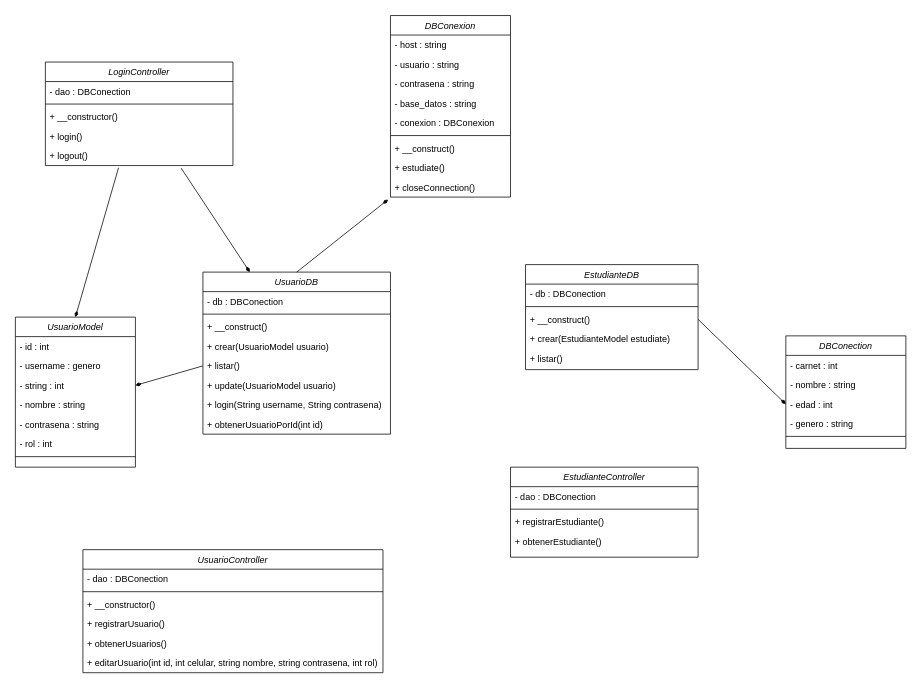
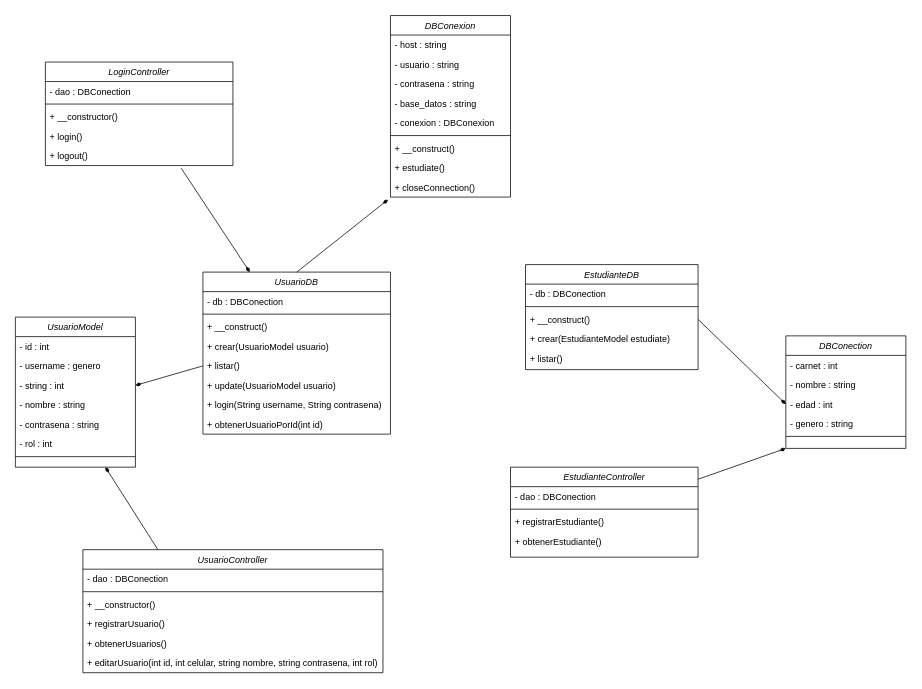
- <mxCell id="64" style="rounded=0;orthogonalLoop=1;jettySize=auto;html=1;exitX=0.5;exitY=0;exitDx=0;exitDy=0;entryX=0.39;entryY=1.111;entryDx=0;entryDy=0;entryPerimeter=0;endArrow=none;endFill=1;startArrow=diamondThin;startFill=1;" parent="1" source="9" target="42" edge="1"><mxGeometry relative="1" as="geometry" /></mxCell>
+ <mxCell id="2" style="rounded=0;orthogonalLoop=1;jettySize=auto;html=1;exitX=0;exitY=1;exitDx=0;exitDy=0;endArrow=none;endFill=1;startArrow=diamondThin;startFill=1;" parent="1" source="3" target="32" edge="1"><mxGeometry relative="1" as="geometry" /></mxCell>
+ <mxCell id="43" style="rounded=0;orthogonalLoop=1;jettySize=auto;html=1;exitX=0.25;exitY=0;exitDx=0;exitDy=0;entryX=0.75;entryY=1;entryDx=0;entryDy=0;startArrow=none;startFill=0;endArrow=diamondThin;endFill=1;" parent="1" source="44" target="9" edge="1"><mxGeometry relative="1" as="geometry" /></mxCell>
